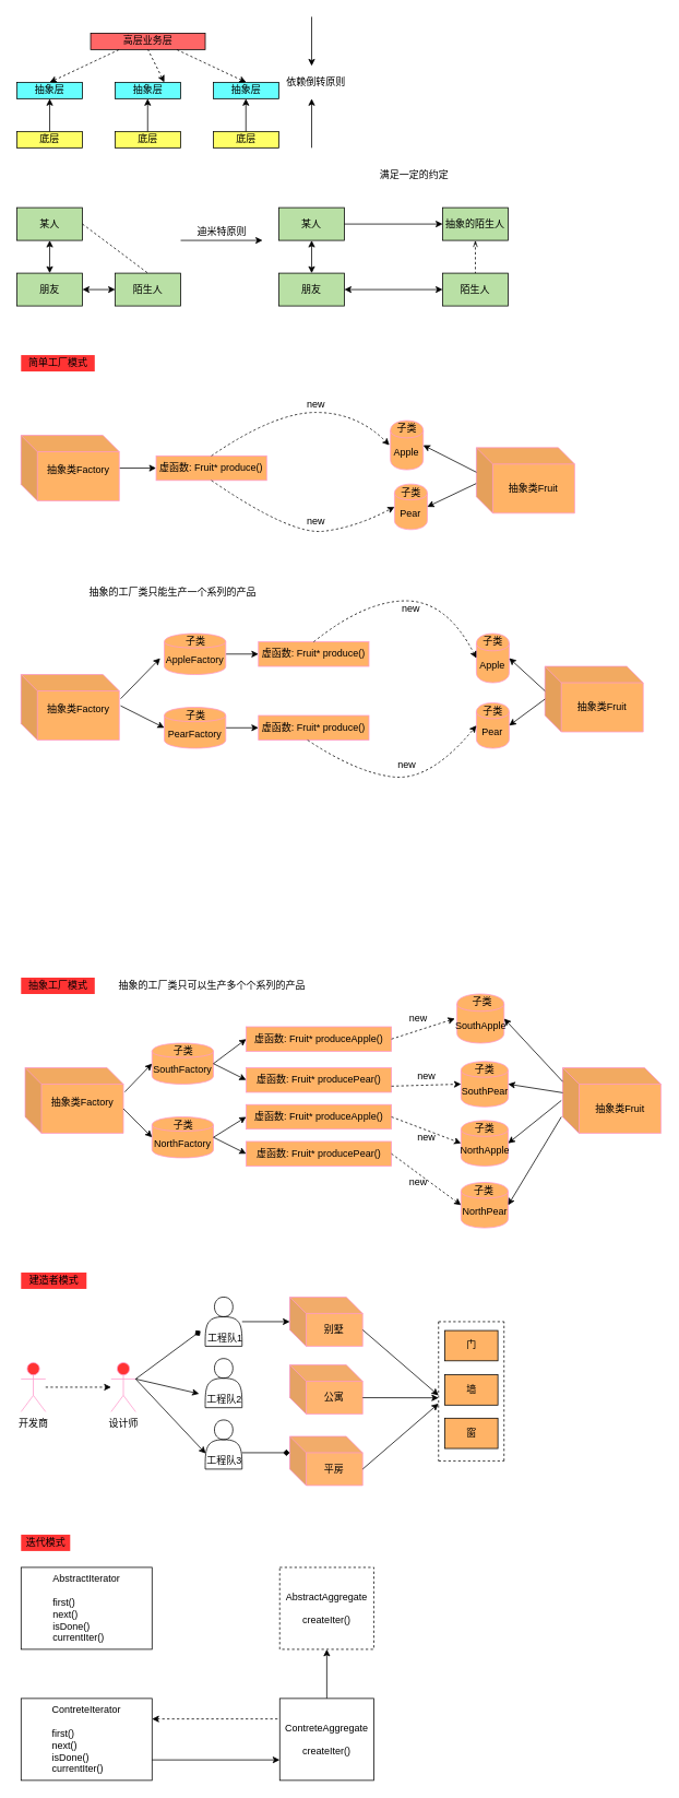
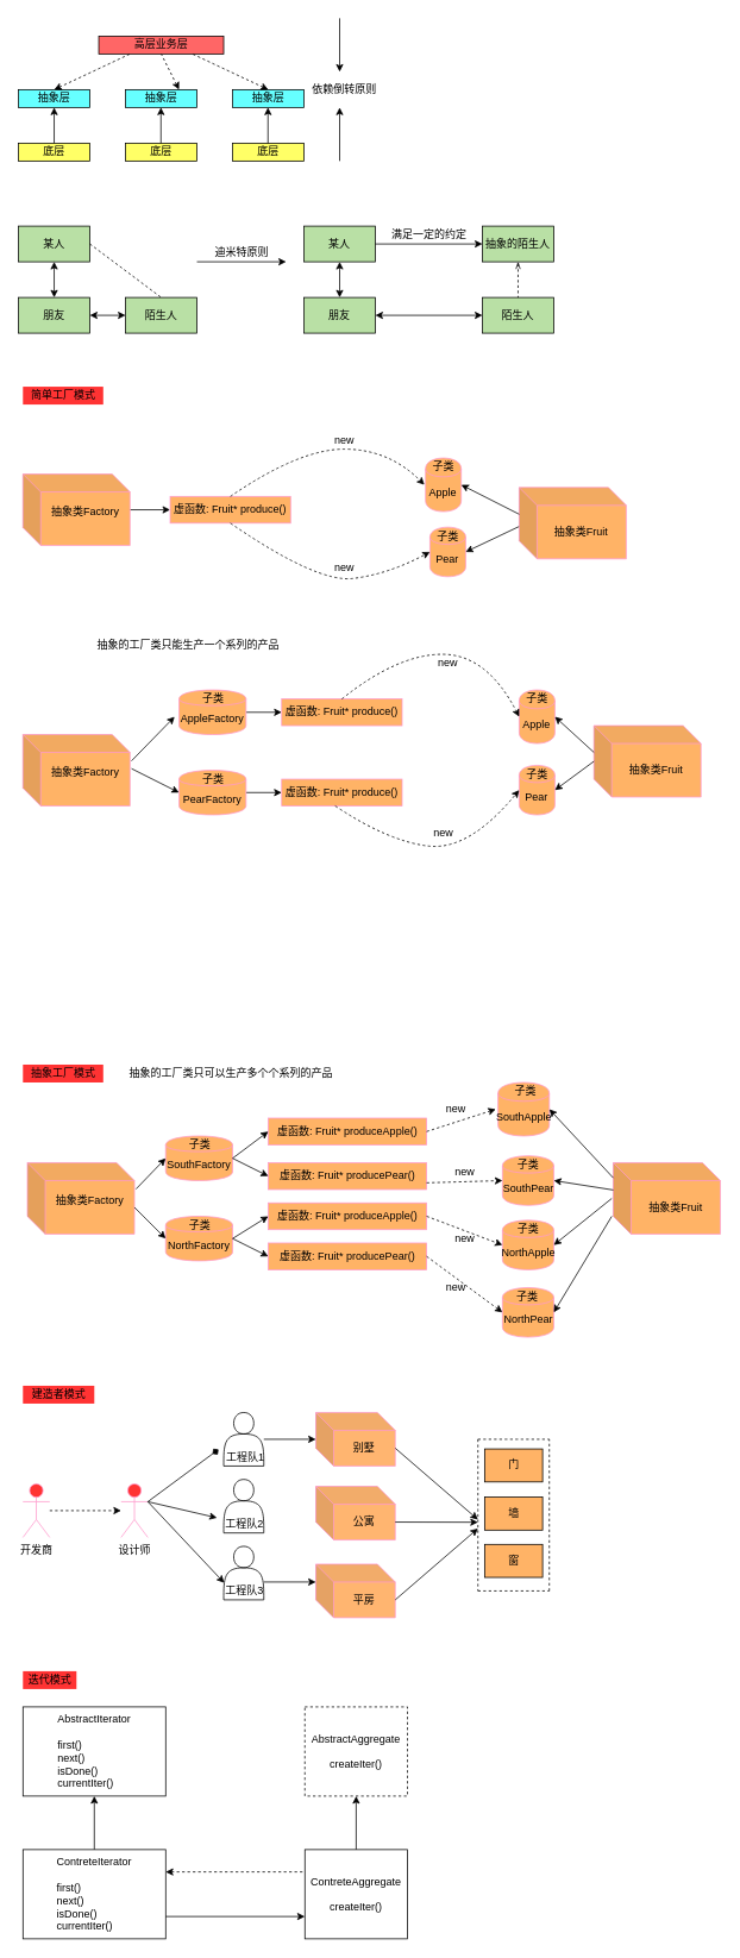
- <mxCell id="35" value="满足一定的约定" style="text;html=1;align=center;verticalAlign=middle;resizable=0;points=[];autosize=1;" parent="1" vertex="1"><mxGeometry x="455" y="203" width="100" height="20" as="geometry" /></mxCell>
+ <mxCell id="35" value="满足一定的约定" style="text;html=1;align=center;verticalAlign=middle;resizable=0;points=[];autosize=1;" parent="1" vertex="1"><mxGeometry x="430" y="253" width="100" height="20" as="geometry" /></mxCell>
- <mxCell id="140" value="" style="endArrow=diamond;html=1;exitX=0.875;exitY=0;exitDx=0;exitDy=0;exitPerimeter=0;entryX=0;entryY=0;entryDx=0;entryDy=20;entryPerimeter=0;" parent="1" source="136" target="121" edge="1"><mxGeometry width="50" height="50" relative="1" as="geometry"><mxPoint x="315" y="1833" as="sourcePoint" /><mxPoint x="365" y="1783" as="targetPoint" /></mxGeometry></mxCell>
+ <mxCell id="140" value="" style="endArrow=classic;html=1;exitX=0.875;exitY=0;exitDx=0;exitDy=0;exitPerimeter=0;entryX=0;entryY=0;entryDx=0;entryDy=20;entryPerimeter=0;" parent="1" source="136" target="121" edge="1"><mxGeometry width="50" height="50" relative="1" as="geometry"><mxPoint x="315" y="1833" as="sourcePoint" /><mxPoint x="365" y="1783" as="targetPoint" /></mxGeometry></mxCell>
+ <mxCell id="144" value="" style="edgeStyle=orthogonalEdgeStyle;rounded=0;orthogonalLoop=1;jettySize=auto;html=1;" parent="1" source="145" target="142" edge="1"><mxGeometry relative="1" as="geometry" /></mxCell>
